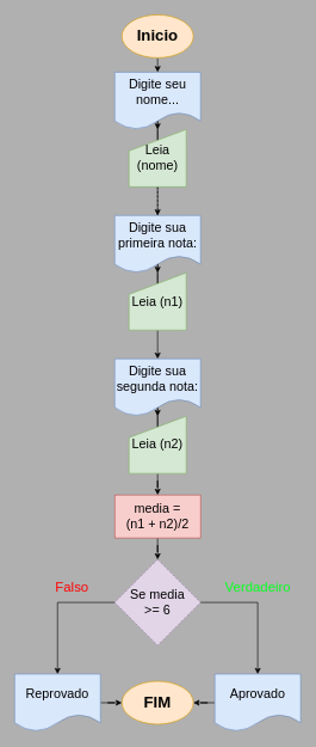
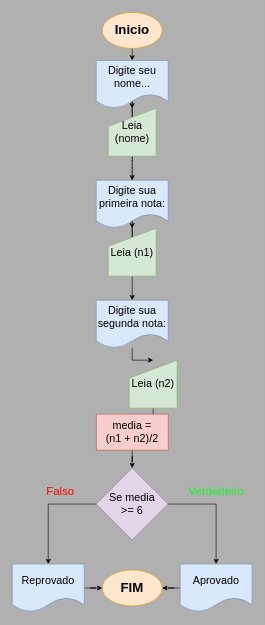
- <mxCell id="15" value="&lt;font style=&quot;font-size: 18px;&quot;&gt;Leia (n2)&lt;/font&gt;" style="shape=manualInput;whiteSpace=wrap;html=1;fillColor=#d5e8d4;strokeColor=#82b366;" parent="1" vertex="1"><mxGeometry x="180" y="580" width="80" height="80" as="geometry" /></mxCell>
+ <mxCell id="15" value="&lt;font style=&quot;font-size: 18px;&quot;&gt;Leia (n2)&lt;/font&gt;" style="shape=manualInput;whiteSpace=wrap;html=1;fillColor=#d5e8d4;strokeColor=#82b366;" parent="1" vertex="1"><mxGeometry x="215" y="600" width="80" height="80" as="geometry" /></mxCell>
- <mxCell id="20" value="&lt;font style=&quot;font-size: 18px;&quot;&gt;Se media &lt;br&gt;&amp;gt;= 6&lt;/font&gt;" style="rhombus;whiteSpace=wrap;html=1;fillColor=#e1d5e7;strokeColor=#9673a6;dashed=1;" parent="1" vertex="1"><mxGeometry x="160" y="780" width="120" height="120" as="geometry" /></mxCell>
+ <mxCell id="20" value="&lt;font style=&quot;font-size: 18px;&quot;&gt;Se media &lt;br&gt;&amp;gt;= 6&lt;/font&gt;" style="rhombus;whiteSpace=wrap;html=1;fillColor=#e1d5e7;strokeColor=#9673a6;" parent="1" vertex="1"><mxGeometry x="160" y="780" width="120" height="120" as="geometry" /></mxCell>
